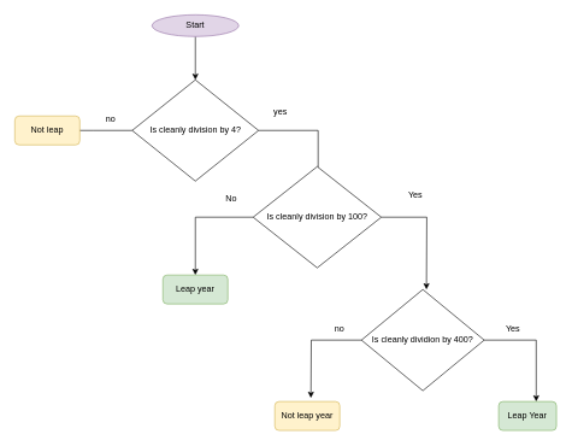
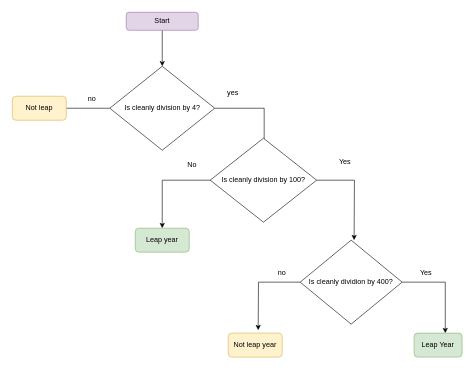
- <mxCell id="3" value="Start" style="ellipse;whiteSpace=wrap;html=1;fillColor=#e1d5e7;strokeColor=#9673a6;" vertex="1" parent="1"><mxGeometry x="210" y="20" width="120" height="30" as="geometry" /></mxCell>
+ <mxCell id="3" value="Start" style="rounded=1;whiteSpace=wrap;html=1;fillColor=#e1d5e7;strokeColor=#9673a6;" vertex="1" parent="1"><mxGeometry x="210" y="20" width="120" height="30" as="geometry" /></mxCell>
